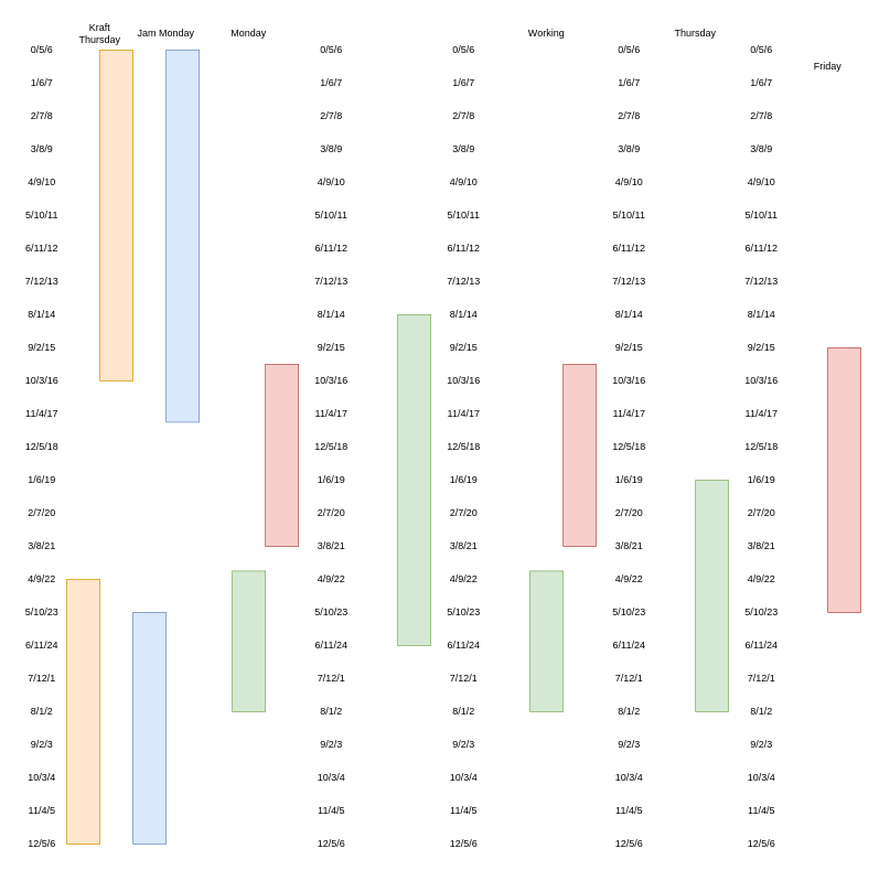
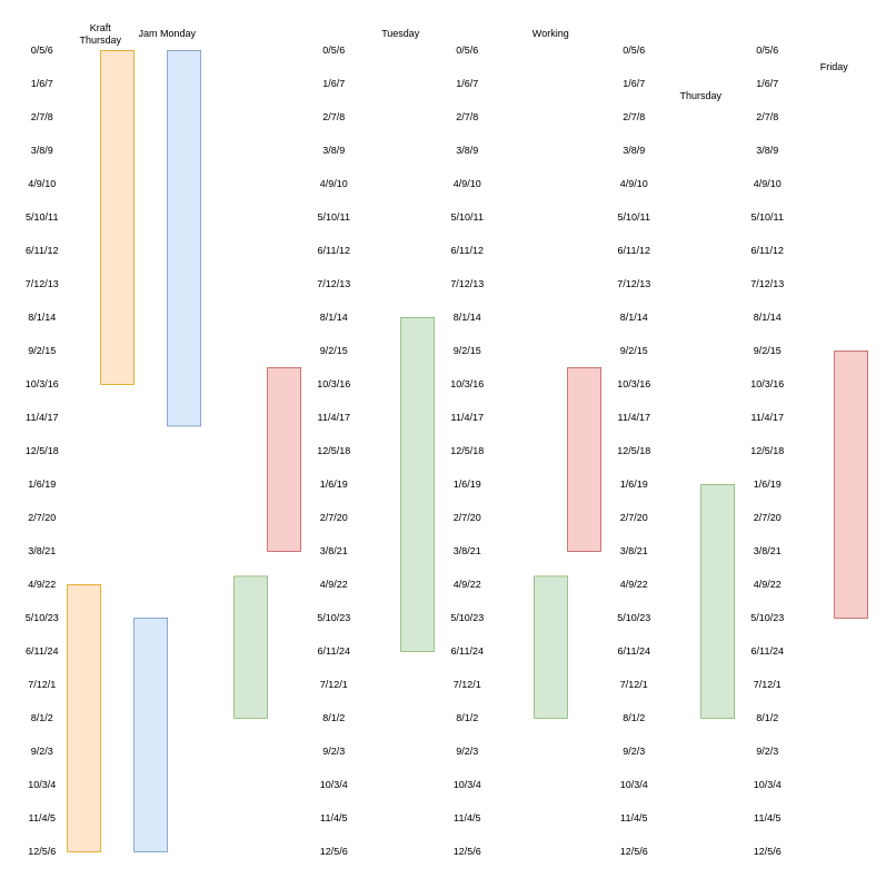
- <mxCell id="31" value="Monday" style="text;html=1;align=center;verticalAlign=middle;whiteSpace=wrap;rounded=0;" parent="1" vertex="1"><mxGeometry x="240" y="20" width="120" height="40" as="geometry" /></mxCell>
+ <mxCell id="35" value="Tuesday" style="text;html=1;align=center;verticalAlign=middle;whiteSpace=wrap;rounded=0;" parent="1" vertex="1"><mxGeometry x="440" y="20" width="80" height="40" as="geometry" /></mxCell>
- <mxCell id="116" value="Thursday" style="text;html=1;align=center;verticalAlign=middle;whiteSpace=wrap;rounded=0;" parent="1" vertex="1"><mxGeometry x="800" y="20" width="80" height="40" as="geometry" /></mxCell>
+ <mxCell id="116" value="Thursday" style="text;html=1;align=center;verticalAlign=middle;whiteSpace=wrap;rounded=0;" parent="1" vertex="1"><mxGeometry x="800" y="95" width="80" height="40" as="geometry" /></mxCell>
